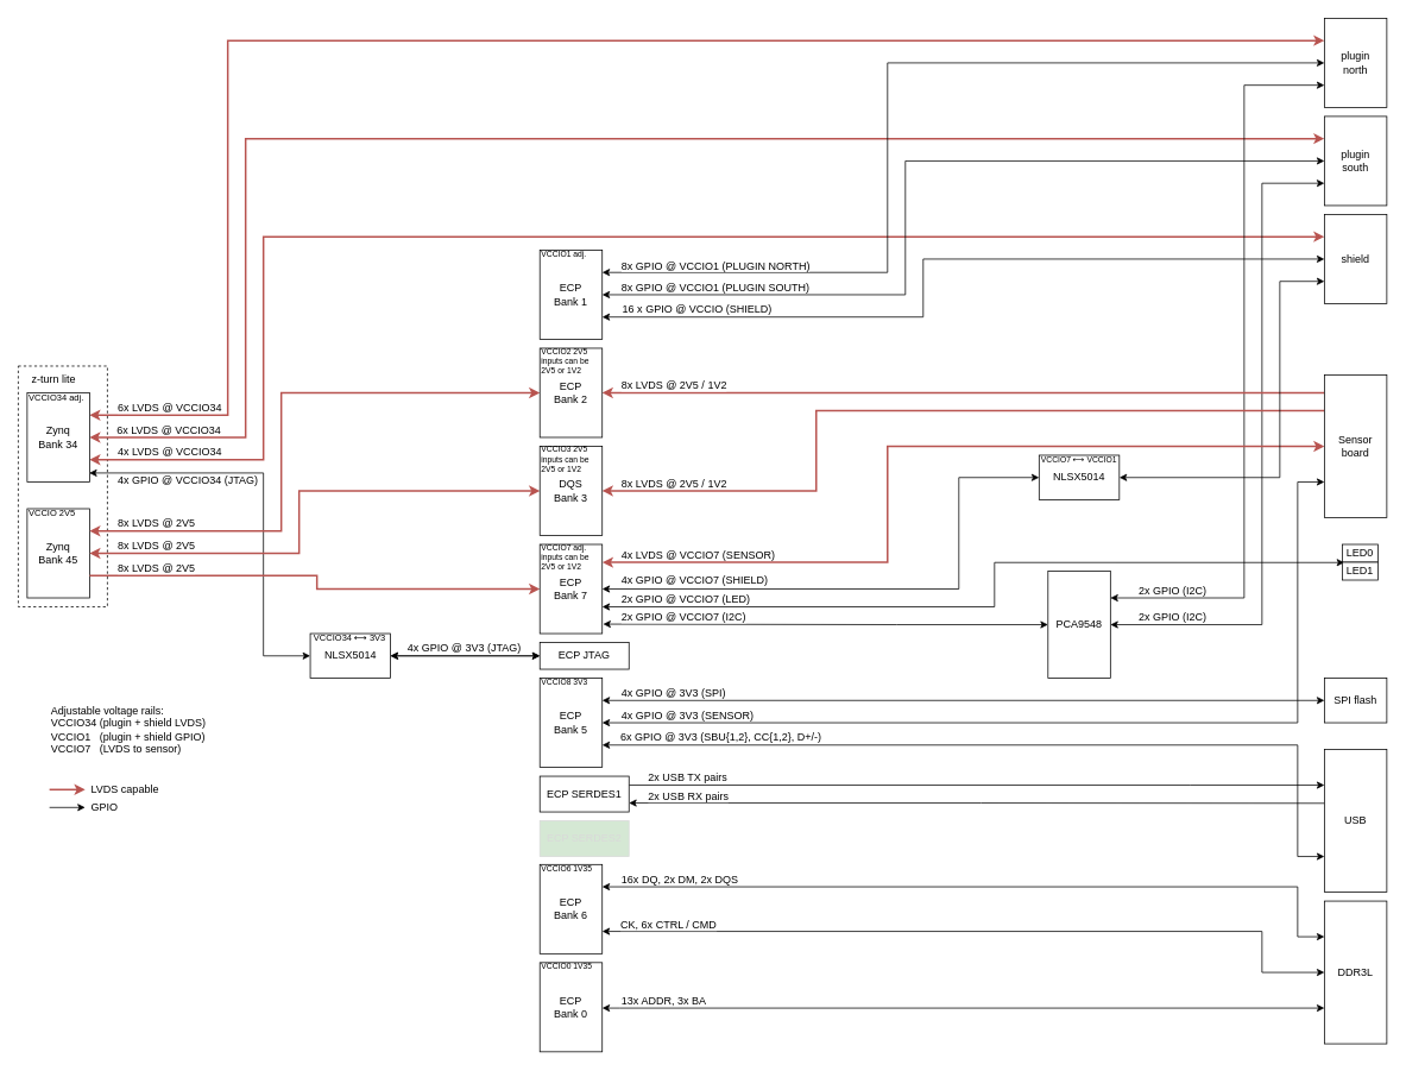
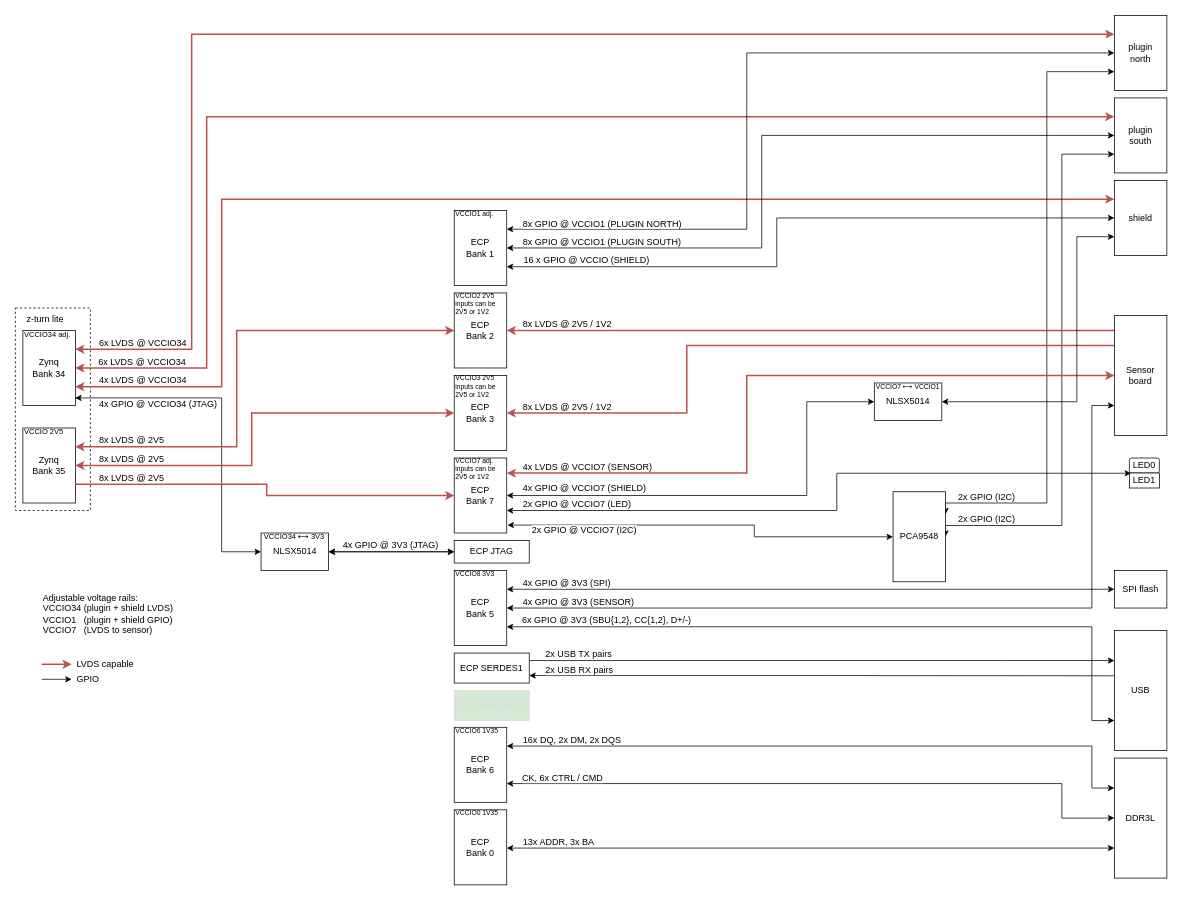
- <mxCell id="45" value="DQS&lt;br&gt;Bank 3" style="rounded=0;whiteSpace=wrap;html=1;shadow=0;glass=0;comic=0;fillColor=#ffffff;gradientColor=none;" vertex="1" parent="44"><mxGeometry width="70" height="100" as="geometry" /></mxCell>
+ <mxCell id="45" value="ECP&lt;br&gt;Bank 3" style="rounded=0;whiteSpace=wrap;html=1;shadow=0;glass=0;comic=0;fillColor=#ffffff;gradientColor=none;" vertex="1" parent="44"><mxGeometry width="70" height="100" as="geometry" /></mxCell>
- <mxCell id="26" value="Zynq&lt;br&gt;Bank 45" style="rounded=0;whiteSpace=wrap;html=1;shadow=0;glass=0;comic=0;fillColor=#ffffff;gradientColor=none;" vertex="1" parent="25"><mxGeometry width="70" height="100" as="geometry" /></mxCell>
+ <mxCell id="26" value="Zynq&lt;br&gt;Bank 35" style="rounded=0;whiteSpace=wrap;html=1;shadow=0;glass=0;comic=0;fillColor=#ffffff;gradientColor=none;" vertex="1" parent="25"><mxGeometry width="70" height="100" as="geometry" /></mxCell>
- <mxCell id="77" value="LED0" style="rounded=0;whiteSpace=wrap;html=1;shadow=0;glass=0;comic=0;fillColor=#ffffff;gradientColor=none;" vertex="1" parent="76"><mxGeometry width="40" height="20" as="geometry" /></mxCell>
+ <mxCell id="77" value="LED0" style="whiteSpace=wrap;html=1;shadow=0;glass=0;comic=0;fillColor=#ffffff;gradientColor=none;rounded=1;" vertex="1" parent="76"><mxGeometry width="40" height="20" as="geometry" /></mxCell>
- <mxCell id="74" value="PCA9548" style="rounded=0;whiteSpace=wrap;html=1;shadow=0;glass=0;comic=0;fillColor=#ffffff;gradientColor=none;" vertex="1" parent="1"><mxGeometry x="1175" y="640" width="70" height="120" as="geometry" /></mxCell>
+ <mxCell id="74" value="PCA9548" style="rounded=0;whiteSpace=wrap;html=1;shadow=0;glass=0;comic=0;fillColor=#ffffff;gradientColor=none;" vertex="1" parent="1"><mxGeometry x="1190" y="655" width="70" height="120" as="geometry" /></mxCell>
